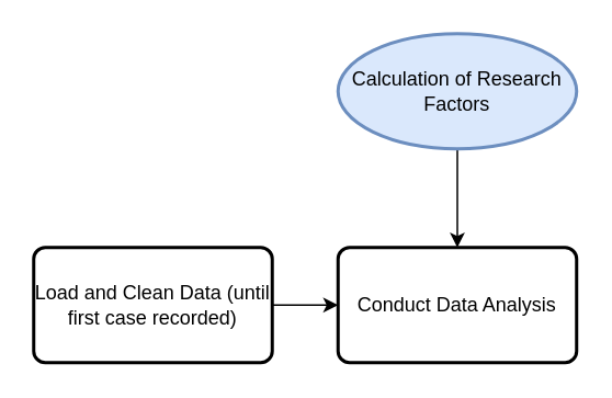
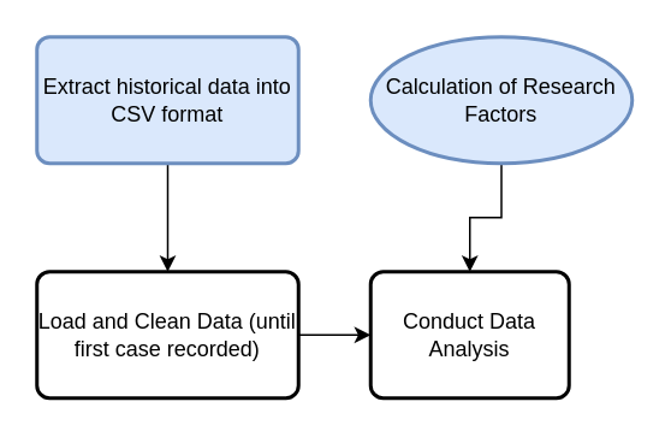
+ <mxCell id="3" value="Extract historical data into CSV format" style="rounded=1;whiteSpace=wrap;html=1;absoluteArcSize=1;arcSize=14;strokeWidth=2;fillColor=#dae8fc;strokeColor=#6c8ebf;" parent="1" vertex="1"><mxGeometry x="20" y="20" width="145" height="70" as="geometry" /></mxCell>
+ <mxCell id="2" value="" style="edgeStyle=orthogonalEdgeStyle;rounded=0;orthogonalLoop=1;jettySize=auto;html=1;" edge="1" parent="1" source="3" target="7"><mxGeometry relative="1" as="geometry" /></mxCell>
- <mxCell id="8" value="Conduct Data Analysis" style="rounded=1;whiteSpace=wrap;html=1;absoluteArcSize=1;arcSize=14;strokeWidth=2;" vertex="1" parent="1"><mxGeometry x="205" y="150" width="145" height="70" as="geometry" /></mxCell>
+ <mxCell id="8" value="Conduct Data Analysis" style="rounded=1;whiteSpace=wrap;html=1;absoluteArcSize=1;arcSize=14;strokeWidth=2;" vertex="1" parent="1"><mxGeometry x="205" y="150" width="110" height="70" as="geometry" /></mxCell>
